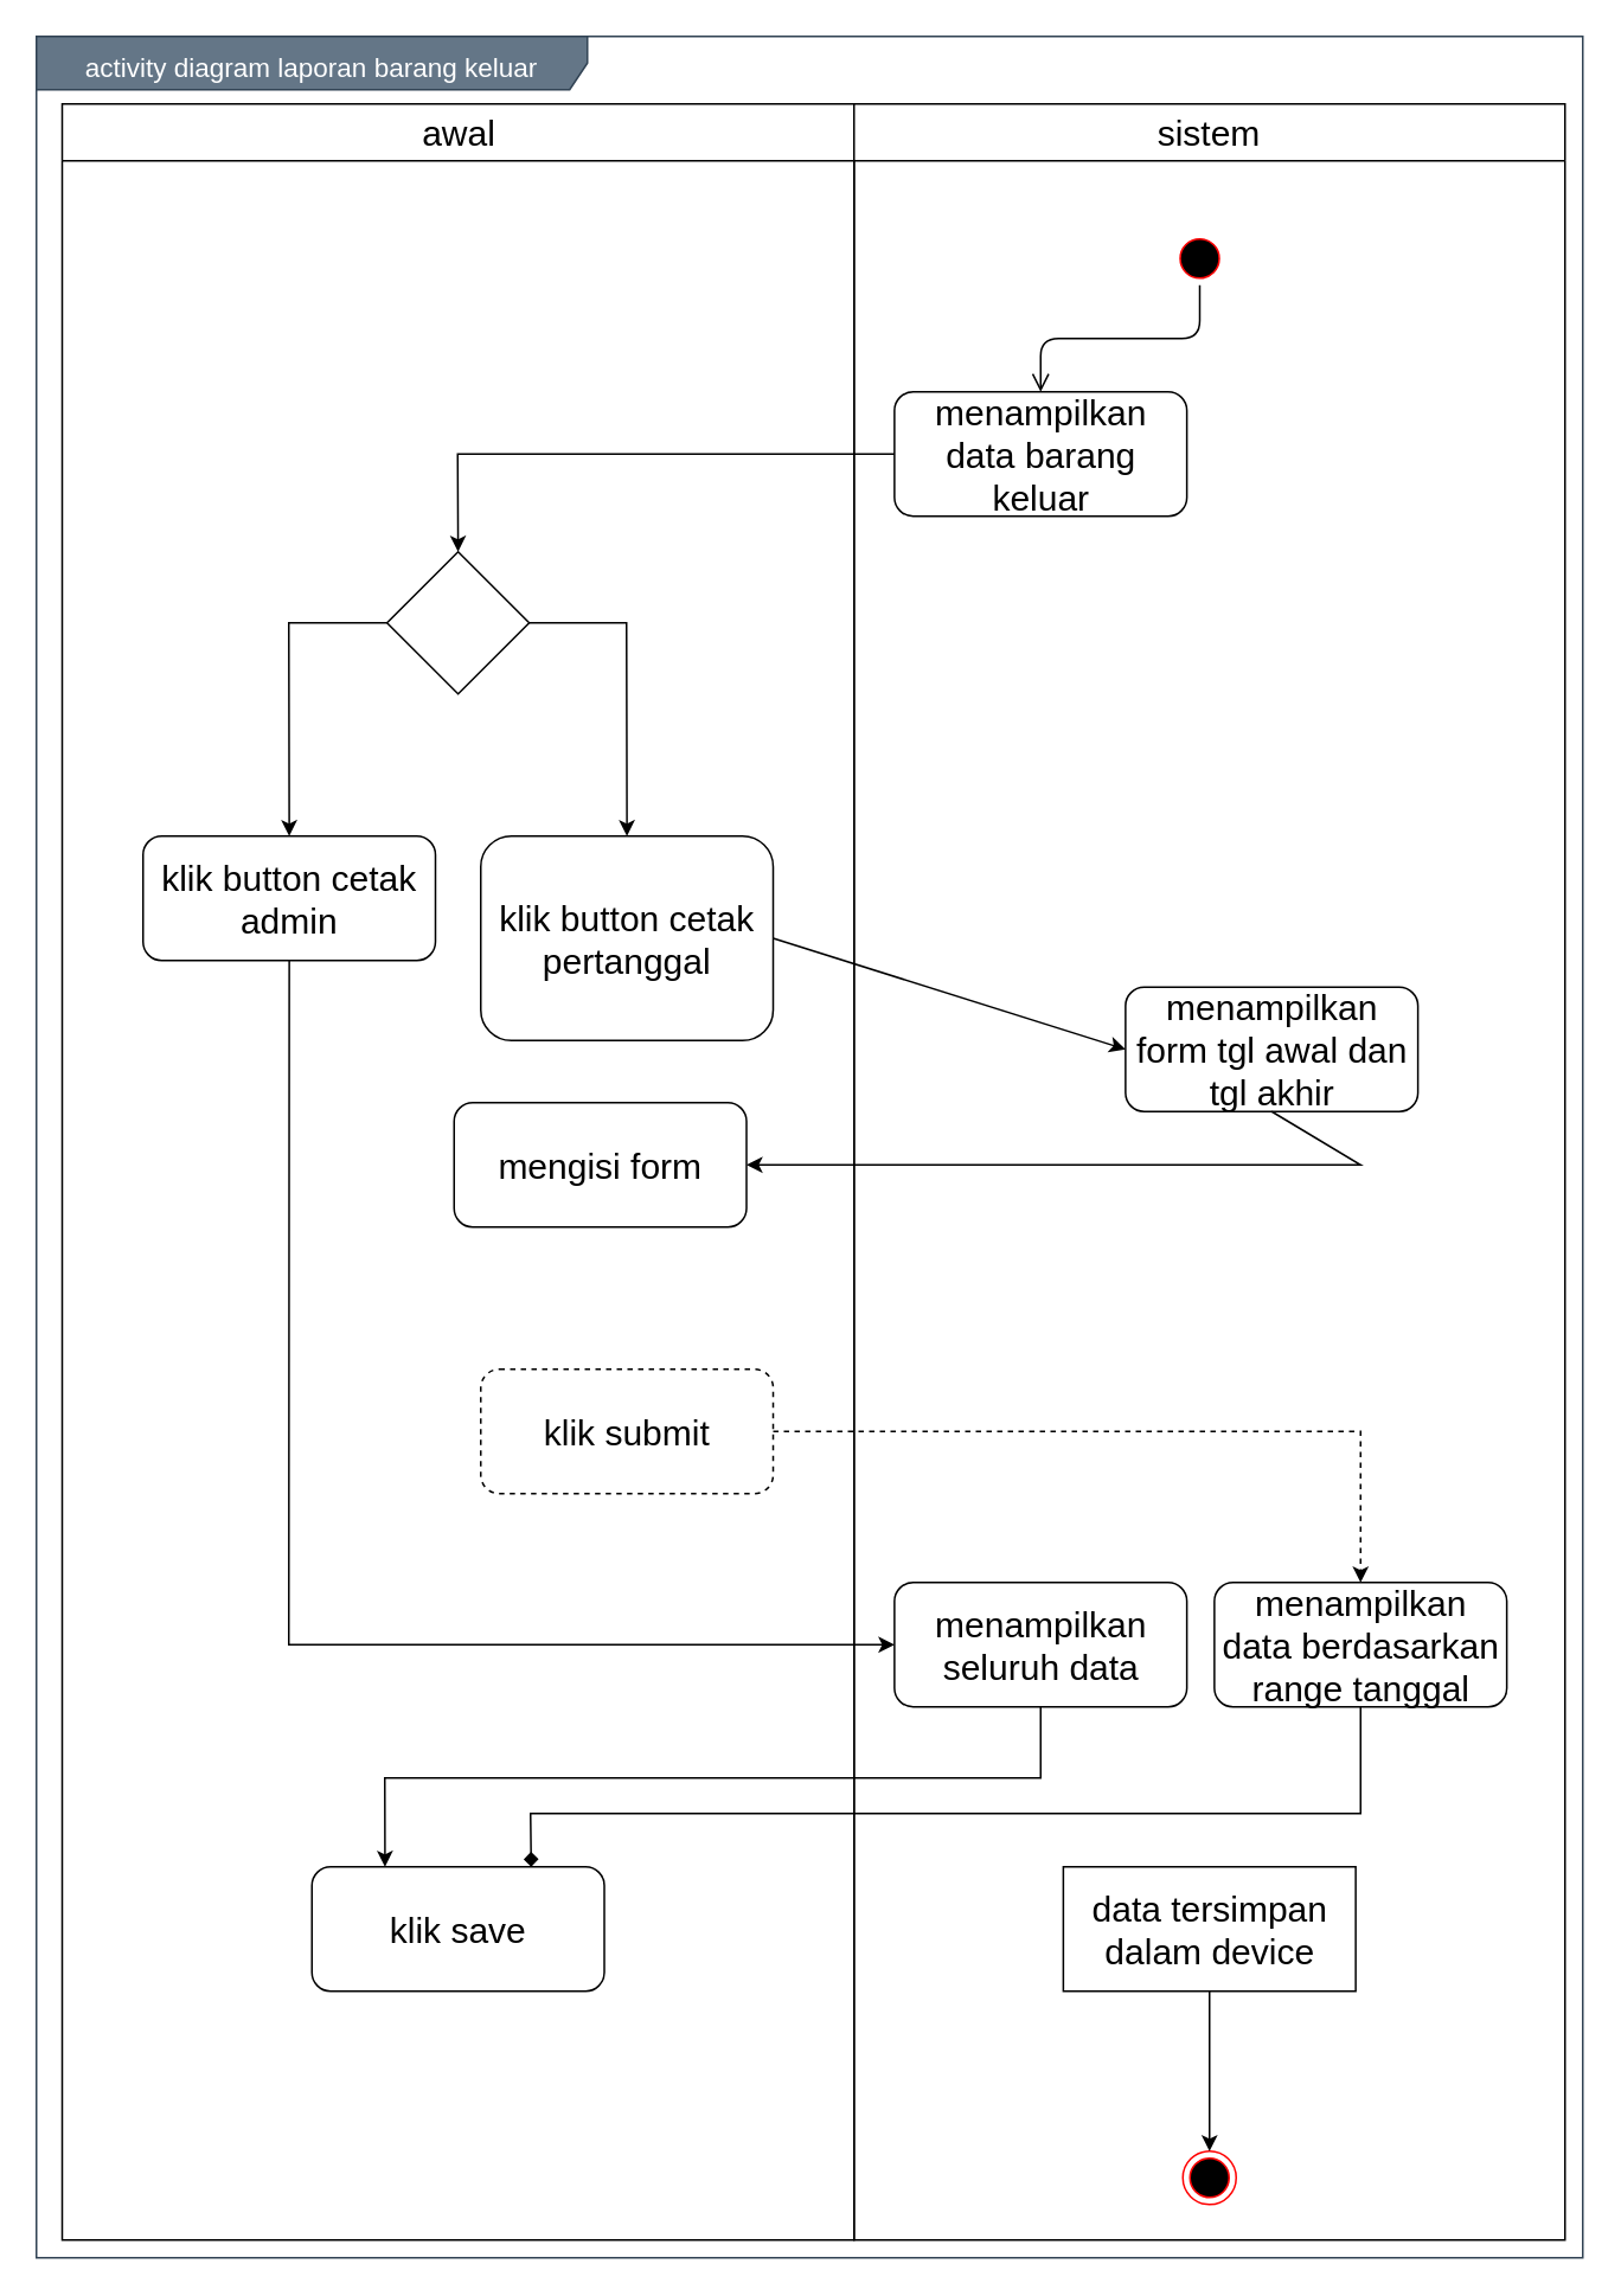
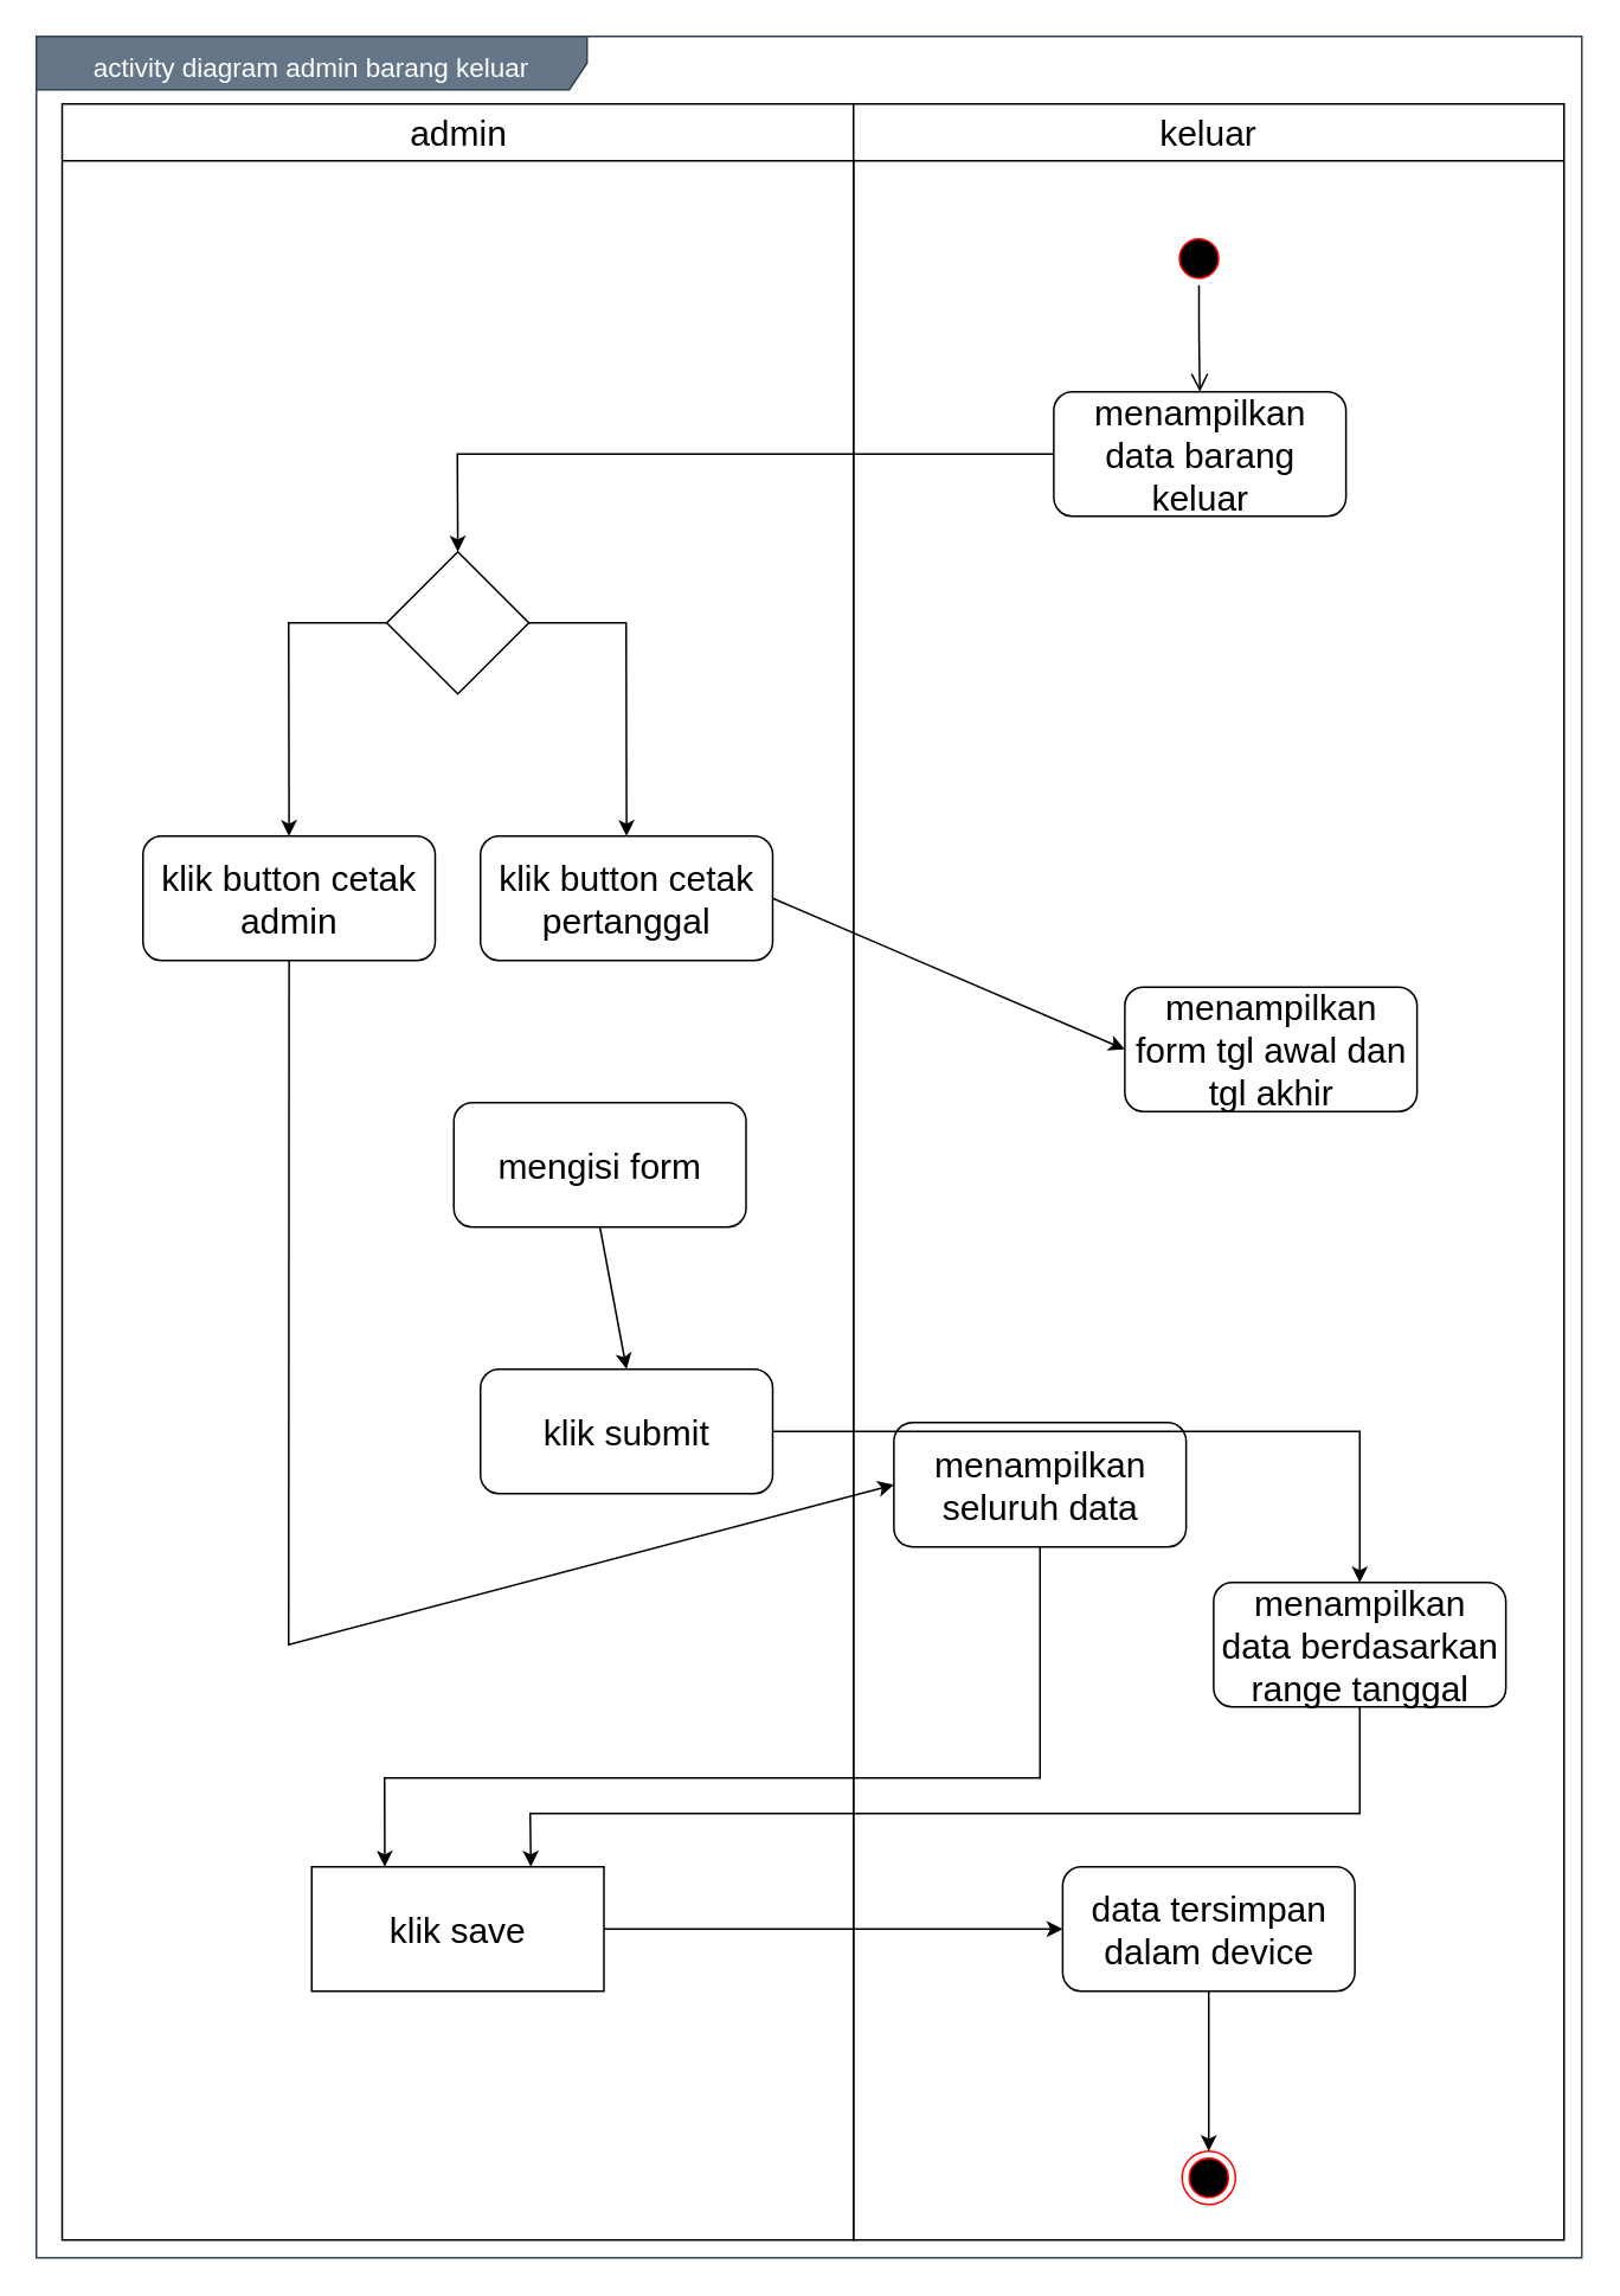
- <mxCell id="2" value="&lt;font style=&quot;font-size: 15px&quot;&gt;activity diagram laporan barang keluar&lt;/font&gt;" style="shape=umlFrame;whiteSpace=wrap;html=1;fontSize=20;align=center;width=310;height=30;fillColor=#647687;strokeColor=#314354;fontColor=#ffffff;" vertex="1" parent="1"><mxGeometry x="20" y="20" width="870" height="1250" as="geometry" /></mxCell>
+ <mxCell id="2" value="&lt;font style=&quot;font-size: 15px&quot;&gt;activity diagram admin barang keluar&lt;/font&gt;" style="shape=umlFrame;whiteSpace=wrap;html=1;fontSize=20;align=center;width=310;height=30;fillColor=#647687;strokeColor=#314354;fontColor=#ffffff;" vertex="1" parent="1"><mxGeometry x="20" y="20" width="870" height="1250" as="geometry" /></mxCell>
- <mxCell id="3" value="awal" style="swimlane;whiteSpace=wrap;fontSize=20;fontStyle=0;startSize=32;" vertex="1" parent="1"><mxGeometry x="34.5" y="58" width="445.5" height="1202" as="geometry" /></mxCell>
+ <mxCell id="3" value="admin" style="swimlane;whiteSpace=wrap;fontSize=20;fontStyle=0;startSize=32;" vertex="1" parent="1"><mxGeometry x="34.5" y="58" width="445.5" height="1202" as="geometry" /></mxCell>
- <mxCell id="8" value="sistem" style="swimlane;whiteSpace=wrap;fontSize=20;fontStyle=0;startSize=32;" vertex="1" parent="1"><mxGeometry x="480" y="58" width="400" height="1202" as="geometry" /></mxCell>
+ <mxCell id="8" value="keluar" style="swimlane;whiteSpace=wrap;fontSize=20;fontStyle=0;startSize=32;" vertex="1" parent="1"><mxGeometry x="480" y="58" width="400" height="1202" as="geometry" /></mxCell>
- <mxCell id="11" value="menampilkan data barang keluar" style="rounded=1;whiteSpace=wrap;html=1;fontSize=20;align=center;" vertex="1" parent="8"><mxGeometry x="22.75" y="162" width="164.5" height="70" as="geometry" /></mxCell>
+ <mxCell id="11" value="menampilkan data barang keluar" style="rounded=1;whiteSpace=wrap;html=1;fontSize=20;align=center;" vertex="1" parent="8"><mxGeometry x="112.75" y="162" width="164.5" height="70" as="geometry" /></mxCell>
- <mxCell id="17" value="klik button cetak pertanggal" style="rounded=1;whiteSpace=wrap;html=1;fontSize=20;align=center;" vertex="1" parent="1"><mxGeometry x="270" y="470" width="164.5" height="115" as="geometry" /></mxCell>
+ <mxCell id="17" value="klik button cetak pertanggal" style="rounded=1;whiteSpace=wrap;html=1;fontSize=20;align=center;" vertex="1" parent="1"><mxGeometry x="270" y="470" width="164.5" height="70" as="geometry" /></mxCell>
- <mxCell id="24" value="" style="endArrow=classic;html=1;exitX=0.5;exitY=1;exitDx=0;exitDy=0;entryX=1;entryY=0.5;entryDx=0;entryDy=0;rounded=0;" edge="1" parent="1" source="14" target="4"><mxGeometry width="50" height="50" relative="1" as="geometry"><mxPoint x="444.5" y="515" as="sourcePoint" /><mxPoint x="692.75" y="515" as="targetPoint" /><Array as="points"><mxPoint x="765" y="655" /></Array></mxGeometry></mxCell>
+ <mxCell id="7" value="" style="endArrow=classic;html=1;exitX=0.5;exitY=1;exitDx=0;exitDy=0;entryX=0.5;entryY=0;entryDx=0;entryDy=0;" edge="1" parent="3" source="4" target="5"><mxGeometry width="50" height="50" relative="1" as="geometry"><mxPoint x="420" y="467" as="sourcePoint" /><mxPoint x="668.25" y="467" as="targetPoint" /></mxGeometry></mxCell>
- <mxCell id="5" value="klik submit" style="rounded=1;whiteSpace=wrap;html=1;fontSize=20;align=center;dashed=1;" vertex="1" parent="3"><mxGeometry x="235.5" y="712" width="164.5" height="70" as="geometry" /></mxCell>
+ <mxCell id="5" value="klik submit" style="rounded=1;whiteSpace=wrap;html=1;fontSize=20;align=center;" vertex="1" parent="3"><mxGeometry x="235.5" y="712" width="164.5" height="70" as="geometry" /></mxCell>
- <mxCell id="25" value="" style="endArrow=classic;html=1;exitX=1;exitY=0.5;exitDx=0;exitDy=0;entryX=0.5;entryY=0;entryDx=0;entryDy=0;rounded=0;dashed=1;" edge="1" parent="1" source="5" target="12"><mxGeometry width="50" height="50" relative="1" as="geometry"><mxPoint x="464.5" y="535" as="sourcePoint" /><mxPoint x="712.75" y="535" as="targetPoint" /><Array as="points"><mxPoint x="765" y="805" /></Array></mxGeometry></mxCell>
+ <mxCell id="25" value="" style="endArrow=classic;html=1;exitX=1;exitY=0.5;exitDx=0;exitDy=0;entryX=0.5;entryY=0;entryDx=0;entryDy=0;rounded=0;" edge="1" parent="1" source="5" target="12"><mxGeometry width="50" height="50" relative="1" as="geometry"><mxPoint x="464.5" y="535" as="sourcePoint" /><mxPoint x="712.75" y="535" as="targetPoint" /><Array as="points"><mxPoint x="765" y="805" /></Array></mxGeometry></mxCell>
- <mxCell id="18" value="menampilkan seluruh data" style="rounded=1;whiteSpace=wrap;html=1;fontSize=20;align=center;" vertex="1" parent="1"><mxGeometry x="502.75" y="890" width="164.5" height="70" as="geometry" /></mxCell>
+ <mxCell id="18" value="menampilkan seluruh data" style="rounded=1;whiteSpace=wrap;html=1;fontSize=20;align=center;" vertex="1" parent="1"><mxGeometry x="502.75" y="800" width="164.5" height="70" as="geometry" /></mxCell>
- <mxCell id="28" value="" style="endArrow=diamond;html=1;entryX=0.75;entryY=0;entryDx=0;entryDy=0;exitX=0.5;exitY=1;exitDx=0;exitDy=0;rounded=0;" edge="1" parent="1" source="12" target="6"><mxGeometry width="50" height="50" relative="1" as="geometry"><mxPoint x="470" y="960" as="sourcePoint" /><mxPoint x="520" y="910" as="targetPoint" /><Array as="points"><mxPoint x="765" y="1020" /><mxPoint x="298" y="1020" /></Array></mxGeometry></mxCell>
+ <mxCell id="28" value="" style="endArrow=classic;html=1;entryX=0.75;entryY=0;entryDx=0;entryDy=0;exitX=0.5;exitY=1;exitDx=0;exitDy=0;rounded=0;" edge="1" parent="1" source="12" target="6"><mxGeometry width="50" height="50" relative="1" as="geometry"><mxPoint x="470" y="960" as="sourcePoint" /><mxPoint x="520" y="910" as="targetPoint" /><Array as="points"><mxPoint x="765" y="1020" /><mxPoint x="298" y="1020" /></Array></mxGeometry></mxCell>
- <mxCell id="6" value="klik save" style="rounded=1;whiteSpace=wrap;html=1;fontSize=20;align=center;" vertex="1" parent="3"><mxGeometry x="140.5" y="992" width="164.5" height="70" as="geometry" /></mxCell>
+ <mxCell id="6" value="klik save" style="whiteSpace=wrap;html=1;fontSize=20;align=center;rounded=0;" vertex="1" parent="3"><mxGeometry x="140.5" y="992" width="164.5" height="70" as="geometry" /></mxCell>
+ <mxCell id="29" value="" style="endArrow=classic;html=1;entryX=0;entryY=0.5;entryDx=0;entryDy=0;exitX=1;exitY=0.5;exitDx=0;exitDy=0;" edge="1" parent="1" source="6" target="13"><mxGeometry width="50" height="50" relative="1" as="geometry"><mxPoint x="470" y="1090" as="sourcePoint" /><mxPoint x="520" y="1040" as="targetPoint" /></mxGeometry></mxCell>
- <mxCell id="13" value="data tersimpan dalam device" style="whiteSpace=wrap;html=1;fontSize=20;align=center;rounded=0;" vertex="1" parent="8"><mxGeometry x="117.75" y="992" width="164.5" height="70" as="geometry" /></mxCell>
+ <mxCell id="13" value="data tersimpan dalam device" style="rounded=1;whiteSpace=wrap;html=1;fontSize=20;align=center;" vertex="1" parent="8"><mxGeometry x="117.75" y="992" width="164.5" height="70" as="geometry" /></mxCell>
